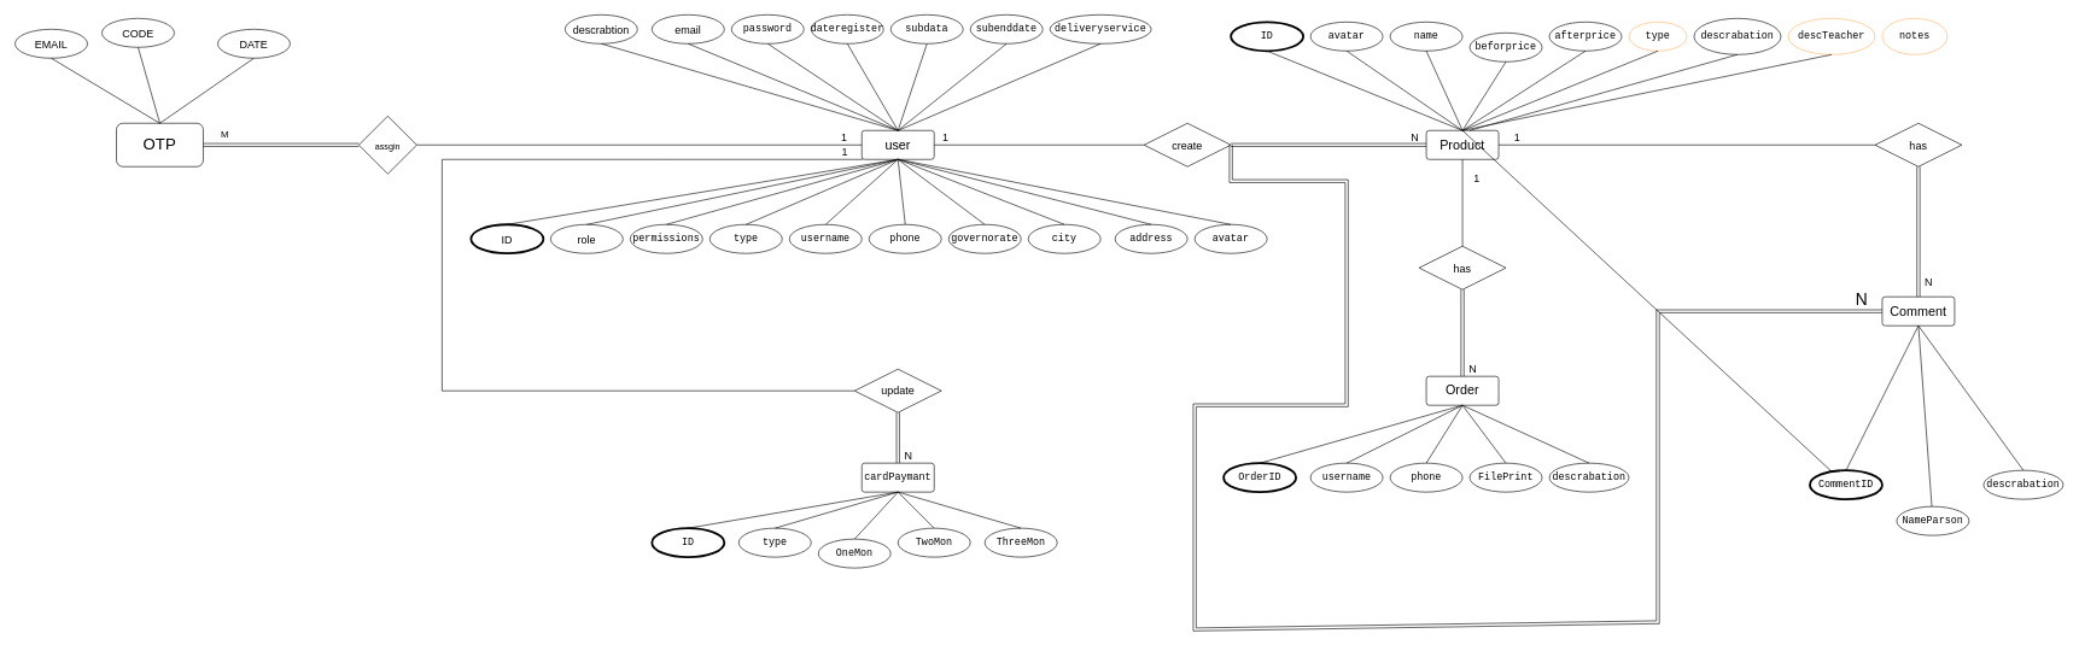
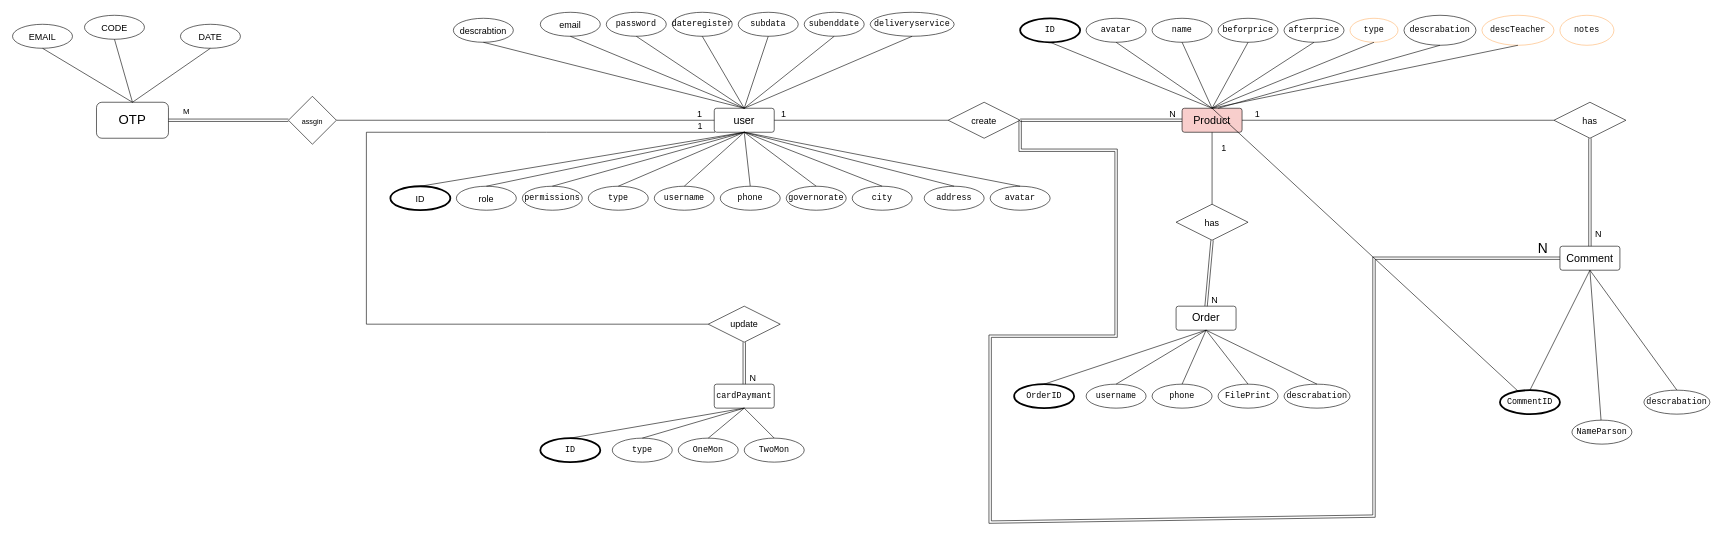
- <mxCell id="39" value="&lt;font style=&quot;font-size: 15px;&quot;&gt;descrabtion&lt;/font&gt;" style="ellipse;whiteSpace=wrap;html=1;align=center;fontSize=18;" parent="1" vertex="1"><mxGeometry x="780" y="20" width="100" height="40" as="geometry" /></mxCell>
+ <mxCell id="39" value="&lt;font style=&quot;font-size: 15px;&quot;&gt;descrabtion&lt;/font&gt;" style="ellipse;whiteSpace=wrap;html=1;align=center;fontSize=18;" parent="1" vertex="1"><mxGeometry x="755" y="30" width="100" height="40" as="geometry" /></mxCell>
- <mxCell id="36" value="&lt;div style=&quot;font-family: Consolas, &amp;quot;Courier New&amp;quot;, monospace; font-size: 14px; line-height: 19px;&quot;&gt;&lt;div style=&quot;line-height: 19px;&quot;&gt;&lt;div style=&quot;line-height: 19px;&quot;&gt;&lt;div style=&quot;line-height: 19px;&quot;&gt;beforprice&lt;/div&gt;&lt;/div&gt;&lt;/div&gt;&lt;/div&gt;" style="ellipse;whiteSpace=wrap;html=1;align=center;fontSize=18;" parent="1" vertex="1"><mxGeometry x="2030" y="45" width="100" height="40" as="geometry" /></mxCell>
+ <mxCell id="36" value="&lt;div style=&quot;font-family: Consolas, &amp;quot;Courier New&amp;quot;, monospace; font-size: 14px; line-height: 19px;&quot;&gt;&lt;div style=&quot;line-height: 19px;&quot;&gt;&lt;div style=&quot;line-height: 19px;&quot;&gt;&lt;div style=&quot;line-height: 19px;&quot;&gt;beforprice&lt;/div&gt;&lt;/div&gt;&lt;/div&gt;&lt;/div&gt;" style="ellipse;whiteSpace=wrap;html=1;align=center;fontSize=18;" parent="1" vertex="1"><mxGeometry x="2030" y="30" width="100" height="40" as="geometry" /></mxCell>
- <mxCell id="115" value="&lt;font style=&quot;font-size: 12px;&quot;&gt;assgin&lt;/font&gt;" style="rhombus;whiteSpace=wrap;html=1;fontSize=22;" vertex="1" parent="1"><mxGeometry x="495" y="160" width="80" height="80" as="geometry" /></mxCell>
+ <mxCell id="115" value="&lt;font style=&quot;font-size: 12px;&quot;&gt;assgin&lt;/font&gt;" style="rhombus;whiteSpace=wrap;html=1;fontSize=22;" vertex="1" parent="1"><mxGeometry x="480" y="160" width="80" height="80" as="geometry" /></mxCell>
- <mxCell id="33" value="&lt;font style=&quot;font-size: 18px;&quot;&gt;Product&lt;/font&gt;" style="rounded=1;arcSize=10;whiteSpace=wrap;html=1;align=center;" parent="1" vertex="1"><mxGeometry x="1970" y="180" width="100" height="40" as="geometry" /></mxCell>
+ <mxCell id="33" value="&lt;font style=&quot;font-size: 18px;&quot;&gt;Product&lt;/font&gt;" style="rounded=1;arcSize=10;whiteSpace=wrap;html=1;align=center;fillColor=#f8cecc;" parent="1" vertex="1"><mxGeometry x="1970" y="180" width="100" height="40" as="geometry" /></mxCell>
- <mxCell id="73" value="&lt;font style=&quot;font-size: 18px;&quot;&gt;Order&lt;/font&gt;" style="rounded=1;arcSize=10;whiteSpace=wrap;html=1;align=center;" parent="1" vertex="1"><mxGeometry x="1970" y="520" width="100" height="40" as="geometry" /></mxCell>
+ <mxCell id="73" value="&lt;font style=&quot;font-size: 18px;&quot;&gt;Order&lt;/font&gt;" style="rounded=1;arcSize=10;whiteSpace=wrap;html=1;align=center;" parent="1" vertex="1"><mxGeometry x="1960" y="510" width="100" height="40" as="geometry" /></mxCell>
- <mxCell id="95" value="" style="endArrow=none;html=1;rounded=0;fontSize=15;fontColor=#000000;entryX=0.5;entryY=1;entryDx=0;entryDy=0;exitX=0.5;exitY=0;exitDx=0;exitDy=0;" parent="1" source="91" target="87" edge="1"><mxGeometry relative="1" as="geometry"><mxPoint x="1300" y="740" as="sourcePoint" /><mxPoint x="1250" y="690" as="targetPoint" /></mxGeometry></mxCell>
- <mxCell id="91" value="&lt;div style=&quot;font-family: Consolas, &amp;quot;Courier New&amp;quot;, monospace; font-size: 14px; line-height: 19px;&quot;&gt;&lt;div style=&quot;line-height: 19px;&quot;&gt;&lt;div style=&quot;line-height: 19px;&quot;&gt;&lt;div style=&quot;line-height: 19px;&quot;&gt;&lt;div style=&quot;line-height: 19px;&quot;&gt;&lt;div style=&quot;line-height: 19px;&quot;&gt;ThreeMon&lt;/div&gt;&lt;/div&gt;&lt;/div&gt;&lt;/div&gt;&lt;/div&gt;&lt;/div&gt;" style="ellipse;whiteSpace=wrap;html=1;align=center;fontSize=18;" parent="1" vertex="1"><mxGeometry x="1360" y="730" width="100" height="40" as="geometry" /></mxCell>
- <mxCell id="89" value="&lt;div style=&quot;font-family: Consolas, &amp;quot;Courier New&amp;quot;, monospace; font-size: 14px; line-height: 19px;&quot;&gt;&lt;div style=&quot;line-height: 19px;&quot;&gt;&lt;div style=&quot;line-height: 19px;&quot;&gt;&lt;div style=&quot;line-height: 19px;&quot;&gt;&lt;div style=&quot;line-height: 19px;&quot;&gt;&lt;div style=&quot;line-height: 19px;&quot;&gt;OneMon&lt;/div&gt;&lt;/div&gt;&lt;/div&gt;&lt;/div&gt;&lt;/div&gt;&lt;/div&gt;" style="ellipse;whiteSpace=wrap;html=1;align=center;fontSize=18;" parent="1" vertex="1"><mxGeometry x="1130" y="745" width="100" height="40" as="geometry" /></mxCell>
+ <mxCell id="89" value="&lt;div style=&quot;font-family: Consolas, &amp;quot;Courier New&amp;quot;, monospace; font-size: 14px; line-height: 19px;&quot;&gt;&lt;div style=&quot;line-height: 19px;&quot;&gt;&lt;div style=&quot;line-height: 19px;&quot;&gt;&lt;div style=&quot;line-height: 19px;&quot;&gt;&lt;div style=&quot;line-height: 19px;&quot;&gt;&lt;div style=&quot;line-height: 19px;&quot;&gt;OneMon&lt;/div&gt;&lt;/div&gt;&lt;/div&gt;&lt;/div&gt;&lt;/div&gt;&lt;/div&gt;" style="ellipse;whiteSpace=wrap;html=1;align=center;fontSize=18;" parent="1" vertex="1"><mxGeometry x="1130" y="730" width="100" height="40" as="geometry" /></mxCell>
